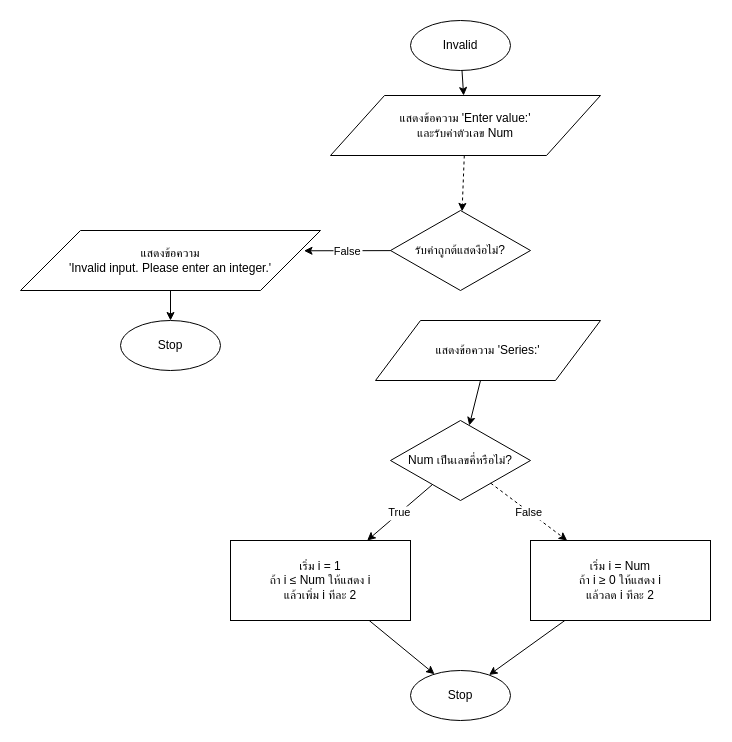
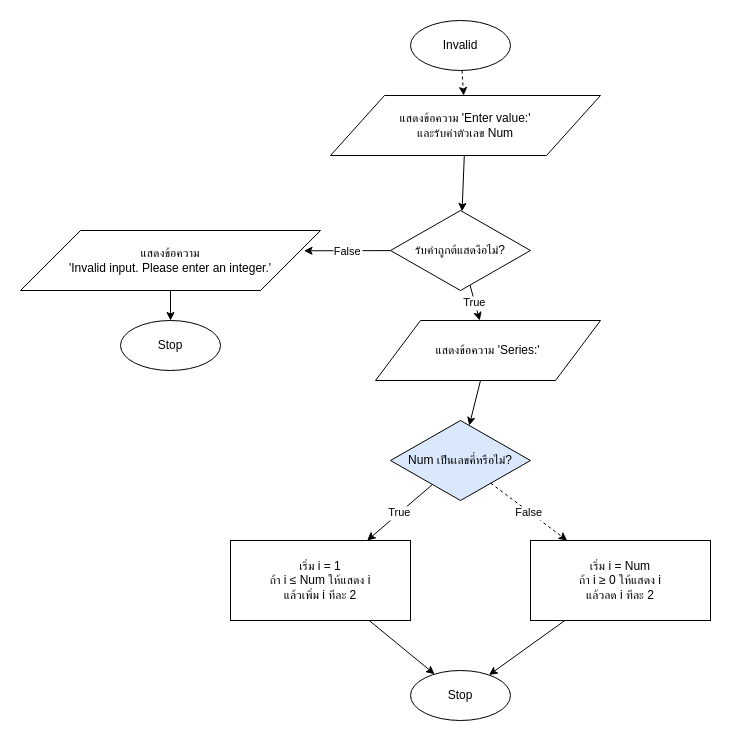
- <mxCell id="12" edge="1" parent="1" source="2" target="3"><mxGeometry relative="1" as="geometry" /></mxCell>
+ <mxCell id="12" edge="1" parent="1" source="2" target="3" style="dashed=1;"><mxGeometry relative="1" as="geometry" /></mxCell>
- <mxCell id="13" edge="1" parent="1" source="3" target="4" style="dashed=1;"><mxGeometry relative="1" as="geometry" /></mxCell>
+ <mxCell id="13" edge="1" parent="1" source="3" target="4"><mxGeometry relative="1" as="geometry" /></mxCell>
+ <mxCell id="16" value="True" edge="1" parent="1" source="4" target="7"><mxGeometry relative="1" as="geometry" /></mxCell>
- <mxCell id="8" value="Num เป็นเลขคี่หรือไม่?" style="rhombus;whiteSpace=wrap;html=1;aspect=fixed;" vertex="1" parent="1"><mxGeometry x="390" y="420" width="140" height="80" as="geometry" /></mxCell>
+ <mxCell id="8" value="Num เป็นเลขคี่หรือไม่?" style="rhombus;whiteSpace=wrap;html=1;aspect=fixed;fillColor=#dae8fc;" vertex="1" parent="1"><mxGeometry x="390" y="420" width="140" height="80" as="geometry" /></mxCell>
